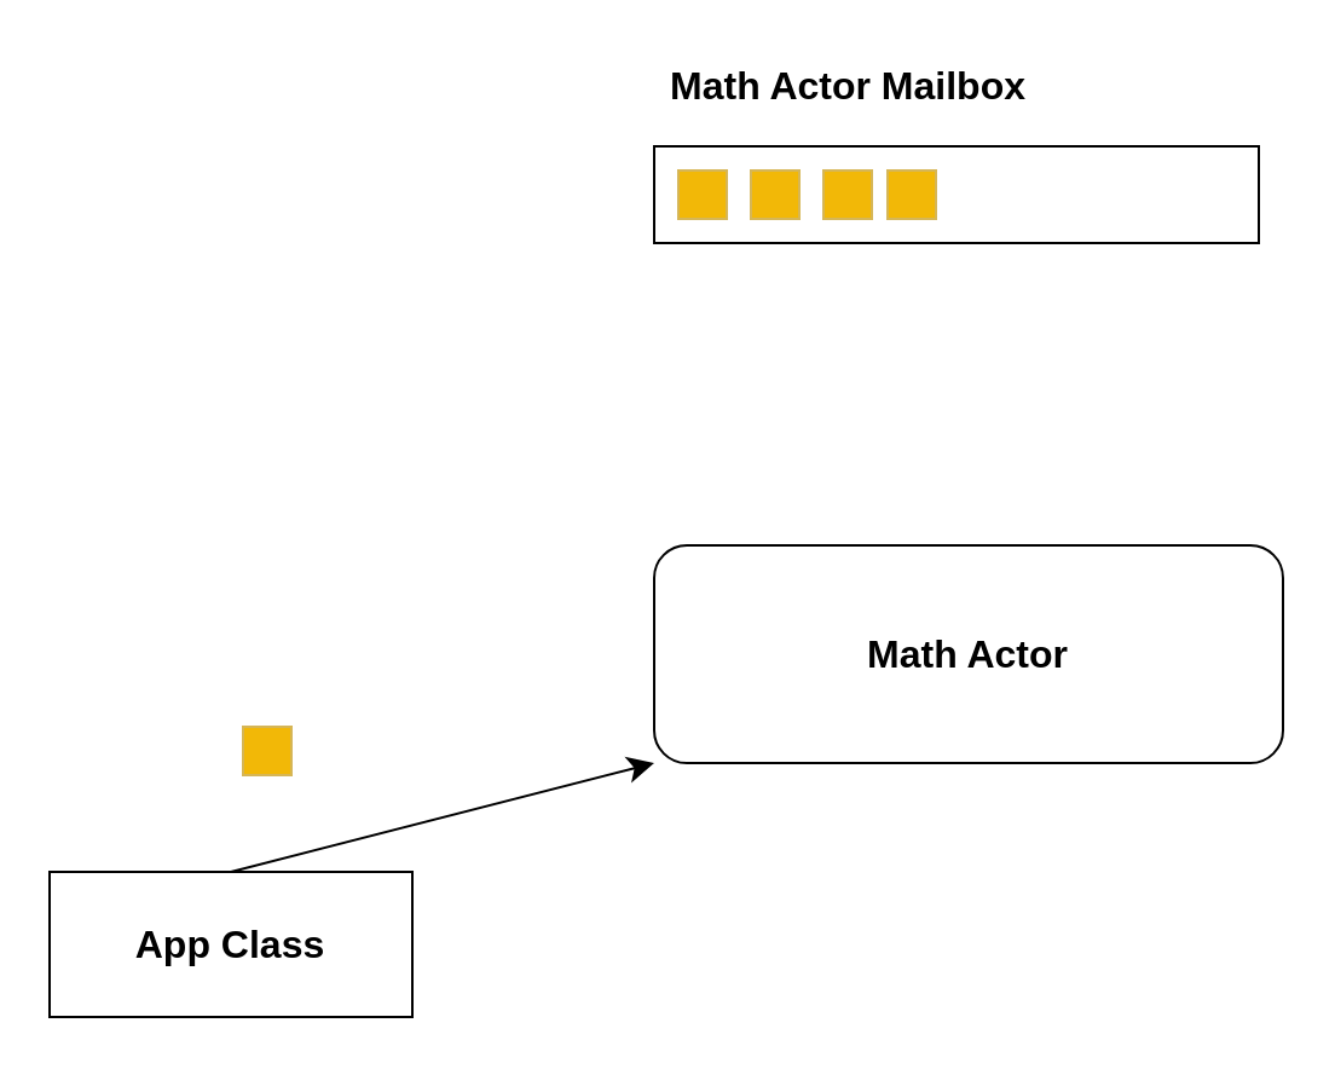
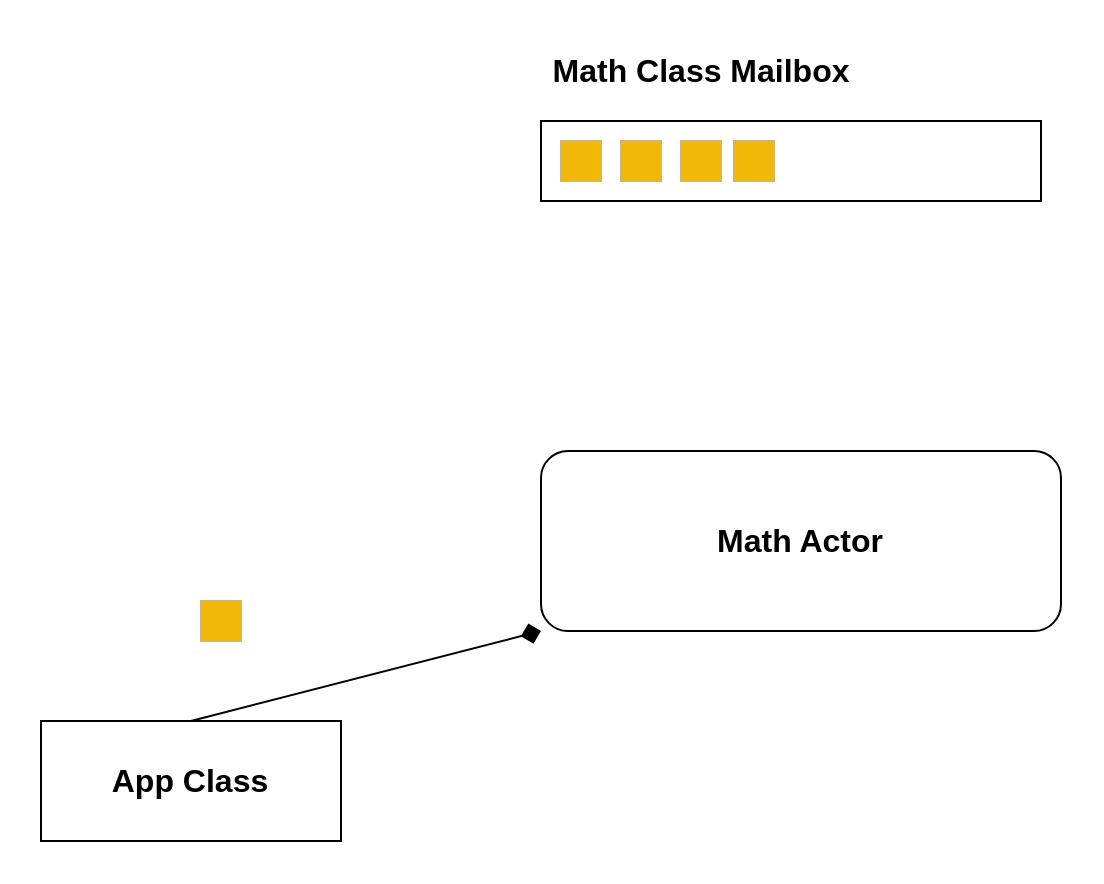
- <mxCell id="11" value="Math Actor Mailbox" style="text;html=1;align=center;verticalAlign=middle;resizable=0;points=[];autosize=1;strokeColor=none;fillColor=none;fontSize=16;fontStyle=1" parent="1" vertex="1"><mxGeometry x="265" y="20" width="170" height="30" as="geometry" /></mxCell>
+ <mxCell id="11" value="Math Class Mailbox" style="text;html=1;align=center;verticalAlign=middle;resizable=0;points=[];autosize=1;strokeColor=none;fillColor=none;fontSize=16;fontStyle=1" parent="1" vertex="1"><mxGeometry x="265" y="20" width="170" height="30" as="geometry" /></mxCell>
- <mxCell id="5" value="" style="endArrow=classic;html=1;rounded=0;fontSize=12;curved=1;startSize=8;endSize=8;exitX=0.5;exitY=0;exitDx=0;exitDy=0;entryX=0;entryY=1;entryDx=0;entryDy=0;" parent="1" source="3" target="2" edge="1"><mxGeometry width="50" height="50" relative="1" as="geometry"><mxPoint x="430" y="240" as="sourcePoint" /><mxPoint x="480" y="190" as="targetPoint" /></mxGeometry></mxCell>
+ <mxCell id="5" value="" style="endArrow=diamond;html=1;rounded=0;fontSize=12;curved=1;startSize=8;endSize=8;exitX=0.5;exitY=0;exitDx=0;exitDy=0;entryX=0;entryY=1;entryDx=0;entryDy=0;" parent="1" source="3" target="2" edge="1"><mxGeometry width="50" height="50" relative="1" as="geometry"><mxPoint x="430" y="240" as="sourcePoint" /><mxPoint x="480" y="190" as="targetPoint" /></mxGeometry></mxCell>
